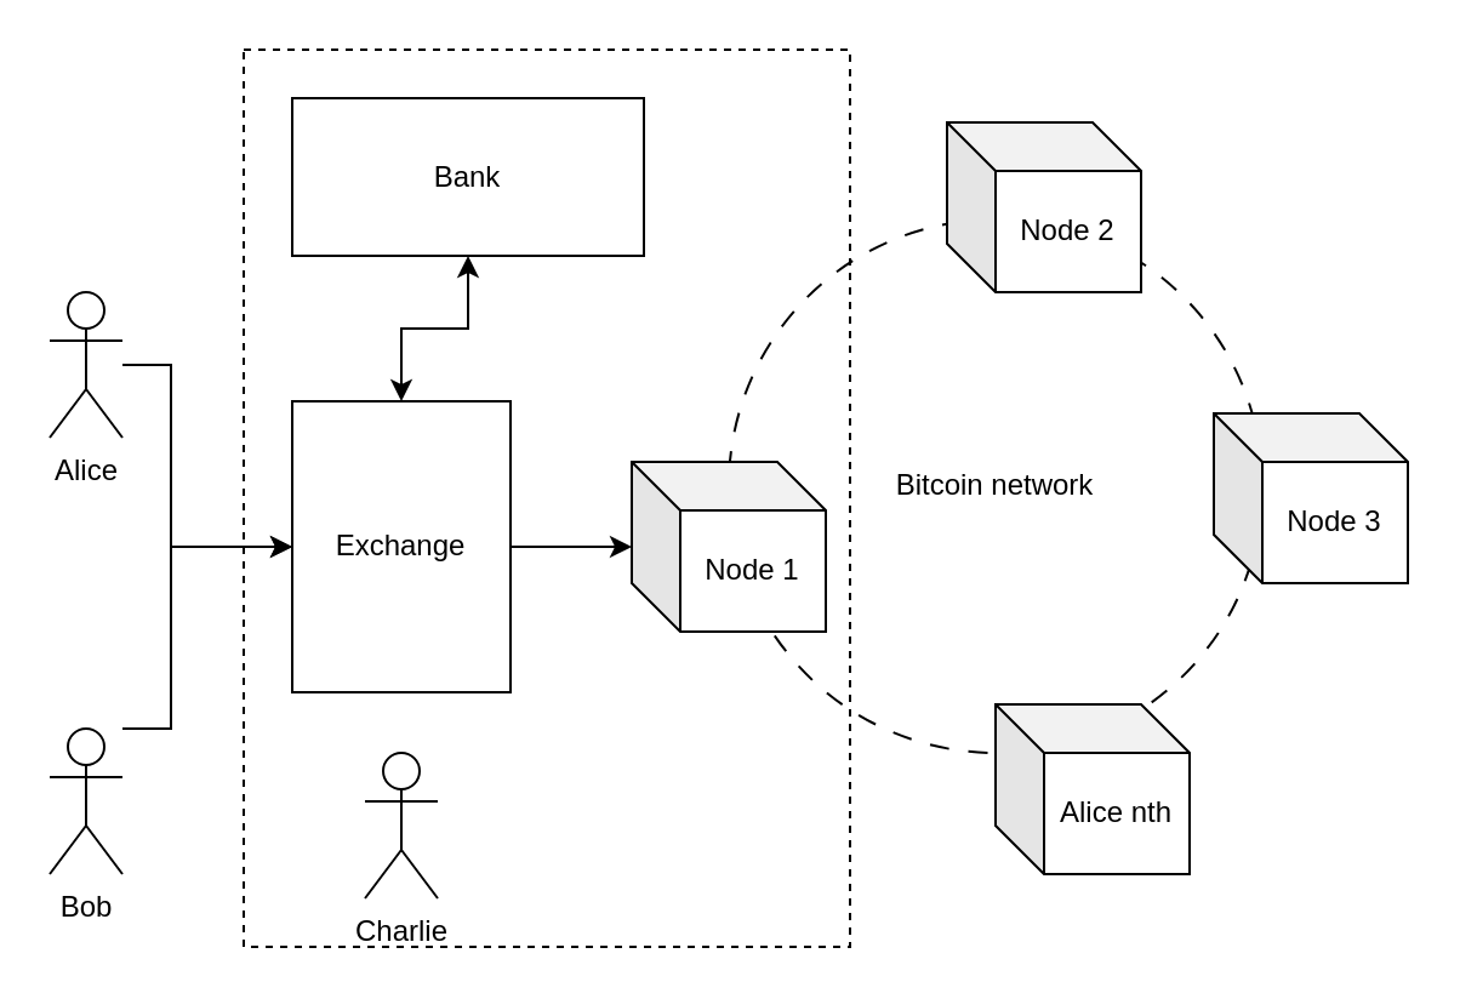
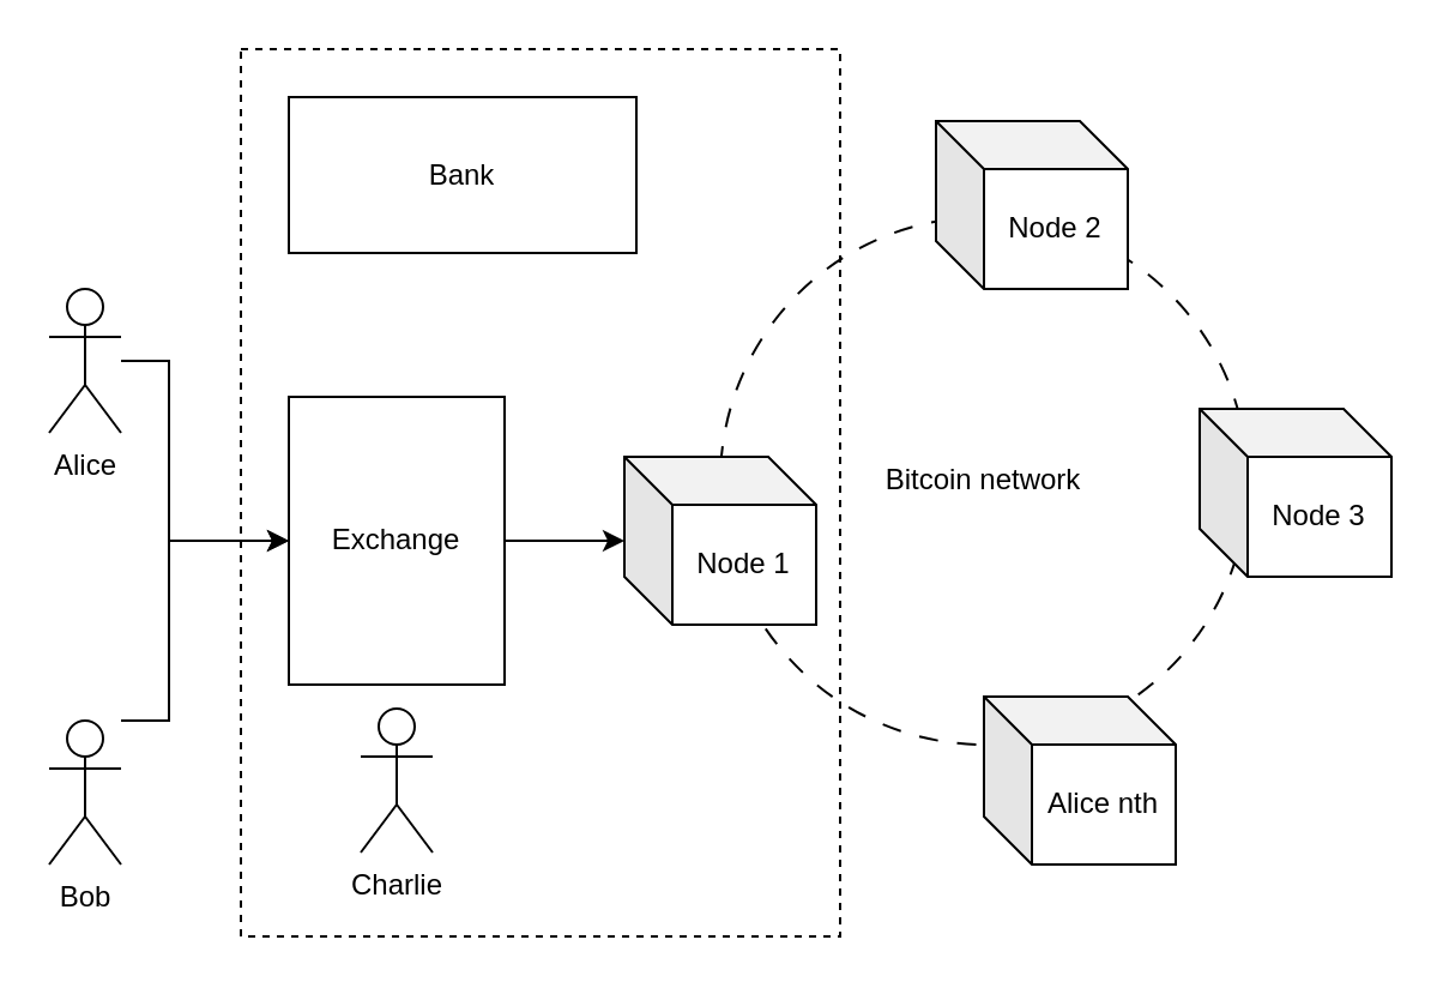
- <mxCell id="15" value="" style="edgeStyle=orthogonalEdgeStyle;rounded=0;orthogonalLoop=1;jettySize=auto;html=1;startArrow=classic;startFill=1;" edge="1" parent="1" source="16" target="12"><mxGeometry relative="1" as="geometry" /></mxCell>
- <mxCell id="9" value="Charlie" style="shape=umlActor;verticalLabelPosition=bottom;verticalAlign=top;html=1;outlineConnect=0;" parent="1" vertex="1"><mxGeometry x="150" y="310" width="30" height="60" as="geometry" /></mxCell>
+ <mxCell id="9" value="Charlie" style="shape=umlActor;verticalLabelPosition=bottom;verticalAlign=top;html=1;outlineConnect=0;" parent="1" vertex="1"><mxGeometry x="150" y="295" width="30" height="60" as="geometry" /></mxCell>
